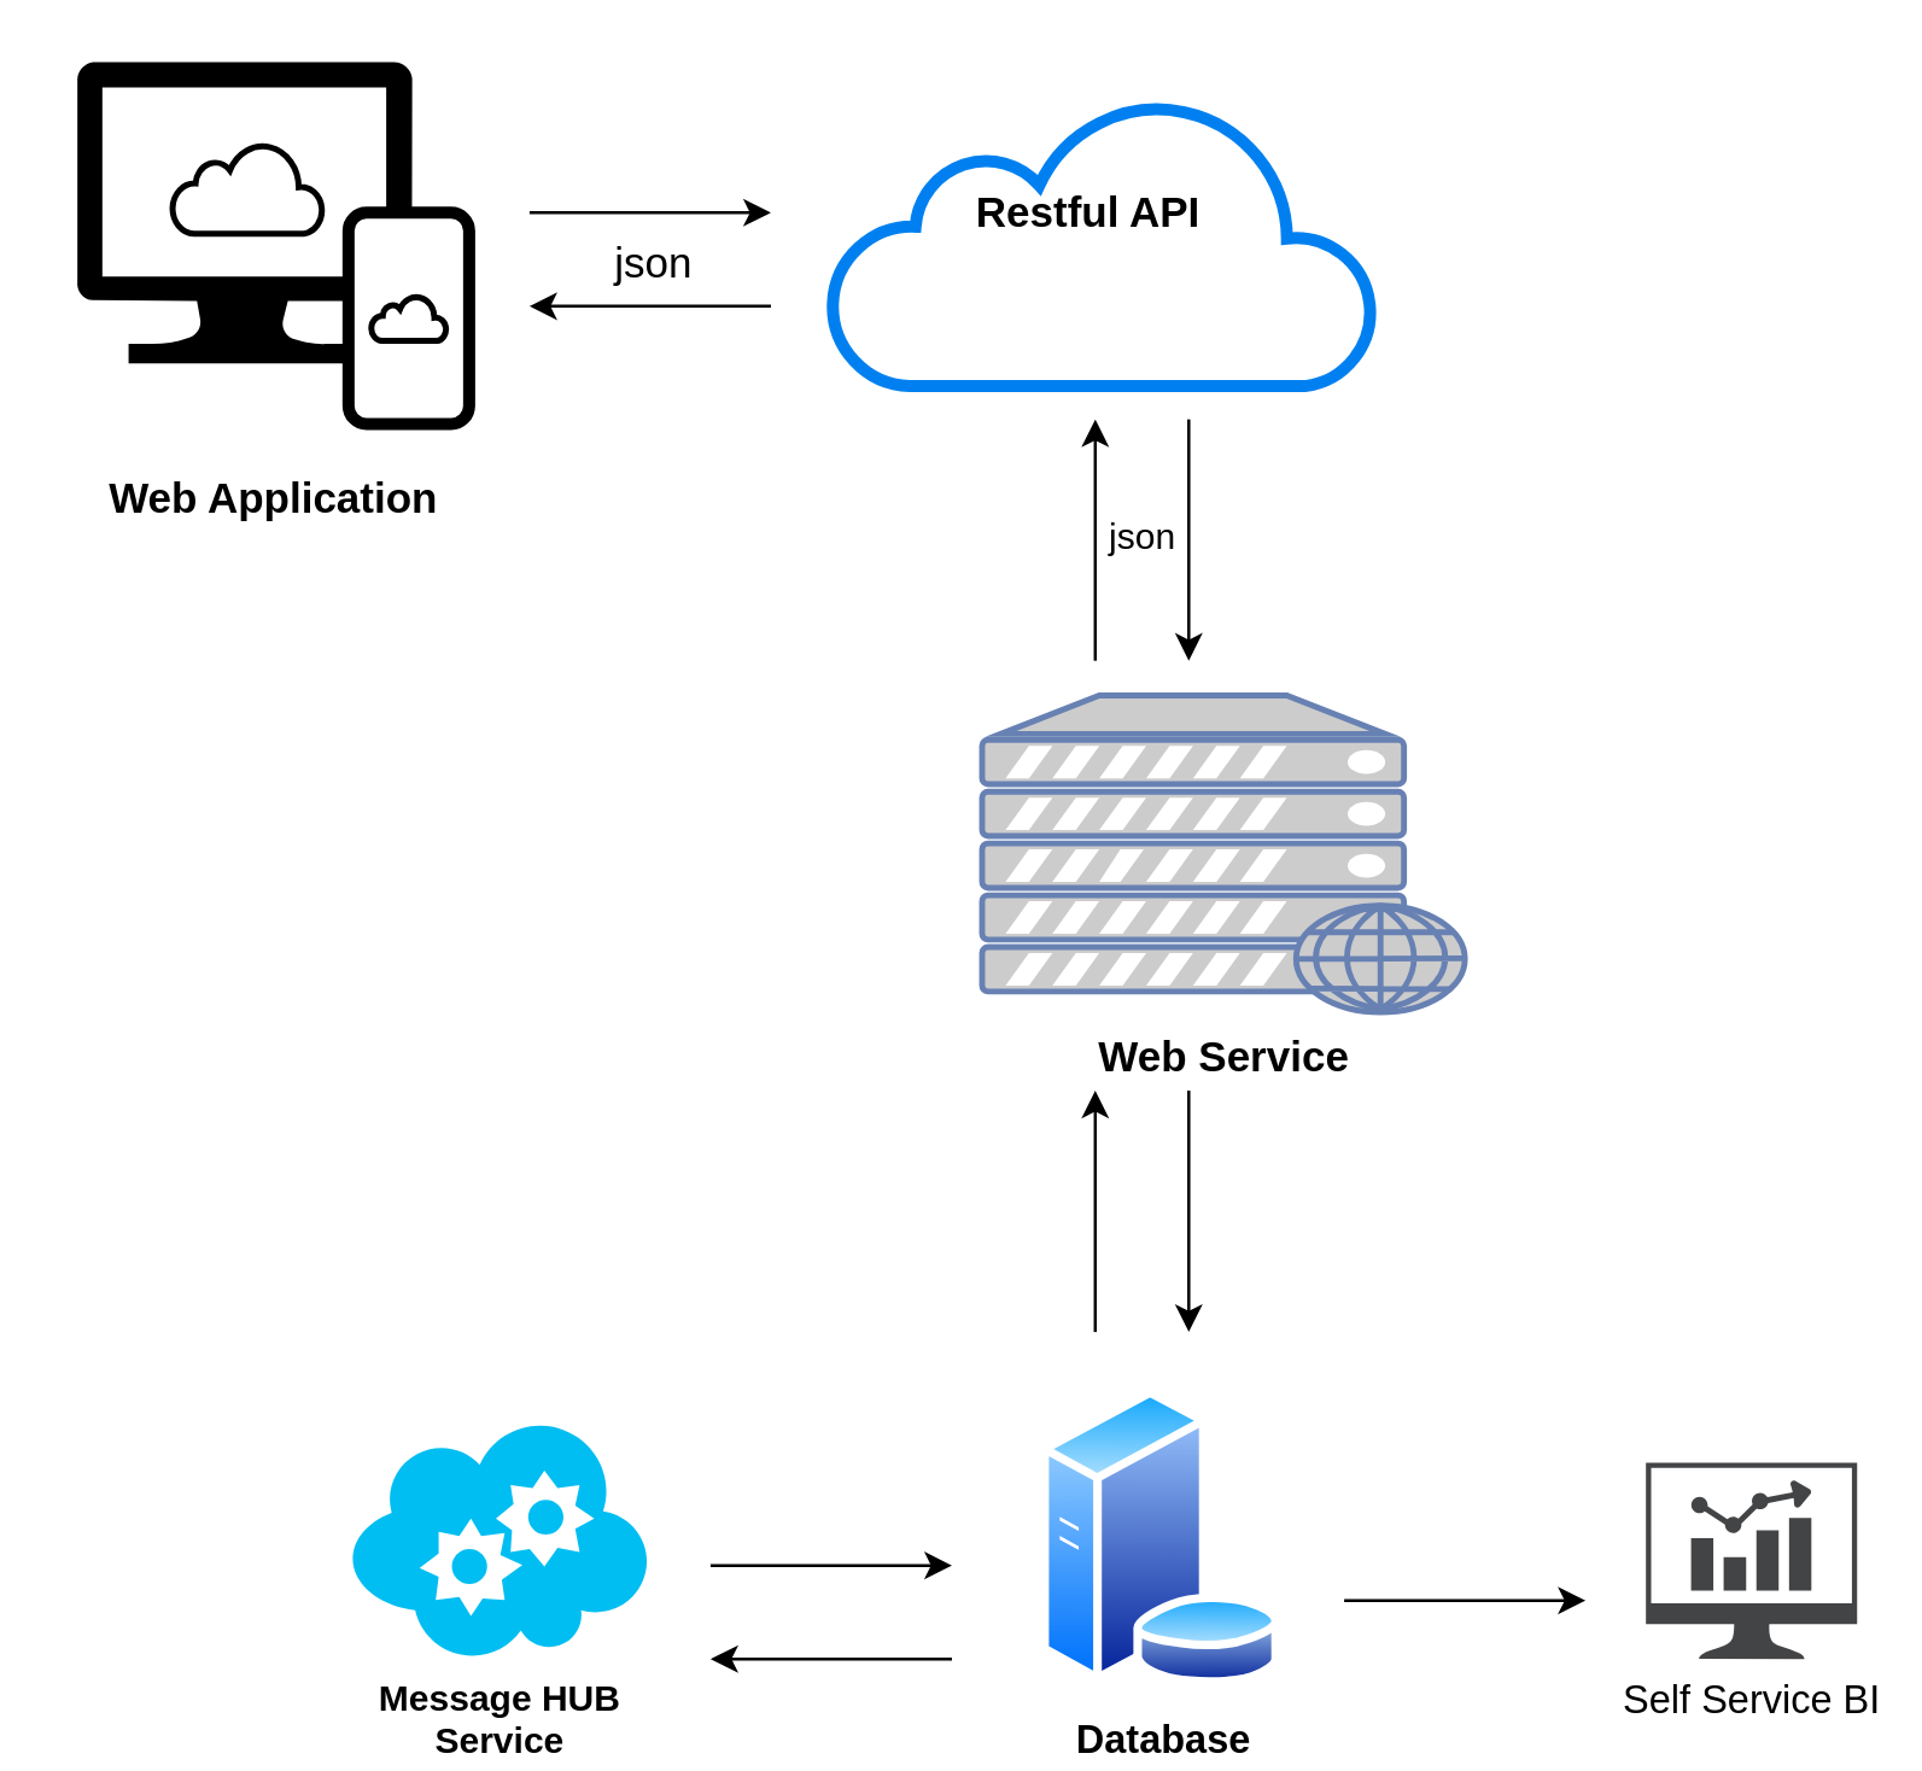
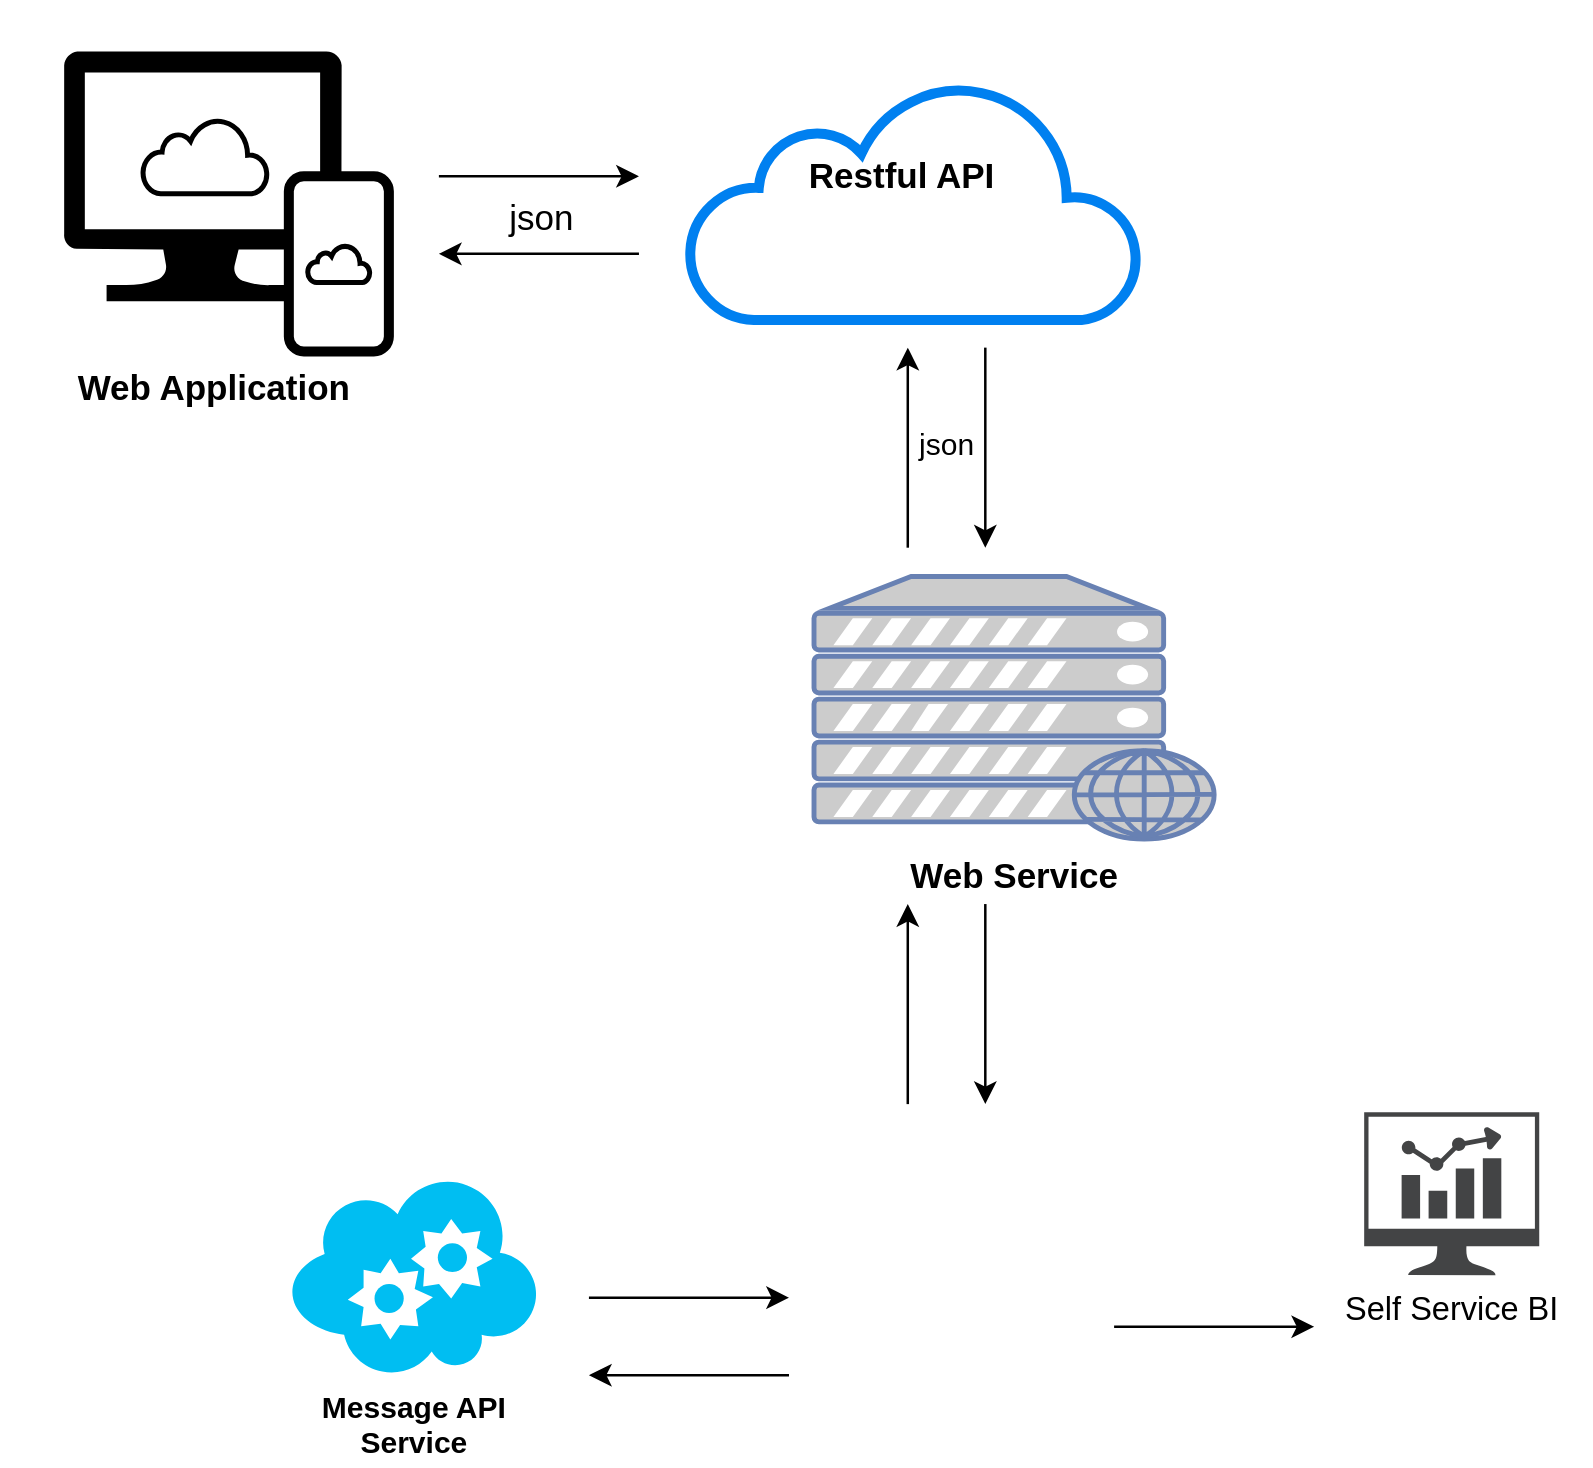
- <mxCell id="19" value="Web Application" style="text;html=1;align=center;verticalAlign=middle;resizable=0;points=[];autosize=1;strokeColor=none;fillColor=none;fontSize=14;fontStyle=1" parent="1" vertex="1"><mxGeometry x="25" y="150" width="130" height="30" as="geometry" /></mxCell>
+ <mxCell id="19" value="Web Application" style="text;html=1;align=center;verticalAlign=middle;resizable=0;points=[];autosize=1;strokeColor=none;fillColor=none;fontSize=14;fontStyle=1" parent="1" vertex="1"><mxGeometry x="20" y="140" width="130" height="30" as="geometry" /></mxCell>
- <mxCell id="18" value="Database" style="aspect=fixed;perimeter=ellipsePerimeter;html=1;align=center;shadow=0;dashed=0;spacingTop=3;image;image=img/lib/active_directory/database_server.svg;sketch=0;fillStyle=auto;strokeColor=#000000;strokeWidth=4;fontSize=13;fillColor=default;fontStyle=1" parent="1" vertex="1"><mxGeometry x="344" y="460" width="81" height="98.78" as="geometry" /></mxCell>
- <mxCell id="29" value="Self Service BI" style="sketch=0;pointerEvents=1;shadow=0;dashed=0;html=1;strokeColor=none;fillColor=#434445;aspect=fixed;labelPosition=center;verticalLabelPosition=bottom;verticalAlign=top;align=center;outlineConnect=0;shape=mxgraph.vvd.nsx_dashboard;fontSize=13;fontColor=#000000;" vertex="1" parent="1"><mxGeometry x="545" y="484.29" width="70" height="65.1" as="geometry" /></mxCell>
+ <mxCell id="29" value="Self Service BI" style="sketch=0;pointerEvents=1;shadow=0;dashed=0;html=1;strokeColor=none;fillColor=#434445;aspect=fixed;labelPosition=center;verticalLabelPosition=bottom;verticalAlign=top;align=center;outlineConnect=0;shape=mxgraph.vvd.nsx_dashboard;fontSize=13;fontColor=#000000;" vertex="1" parent="1"><mxGeometry x="545" y="444.29" width="70" height="65.1" as="geometry" /></mxCell>
- <mxCell id="20" value="Message HUB&lt;br&gt;Service" style="verticalLabelPosition=bottom;html=1;verticalAlign=top;align=center;strokeColor=none;fillColor=#00BEF2;shape=mxgraph.azure.cloud_service;fontStyle=1" vertex="1" parent="1"><mxGeometry x="115" y="469.39" width="100" height="80" as="geometry" /></mxCell>
+ <mxCell id="20" value="Message API&lt;br&gt;Service" style="verticalLabelPosition=bottom;html=1;verticalAlign=top;align=center;strokeColor=none;fillColor=#00BEF2;shape=mxgraph.azure.cloud_service;fontStyle=1" vertex="1" parent="1"><mxGeometry x="115" y="469.39" width="100" height="80" as="geometry" /></mxCell>
